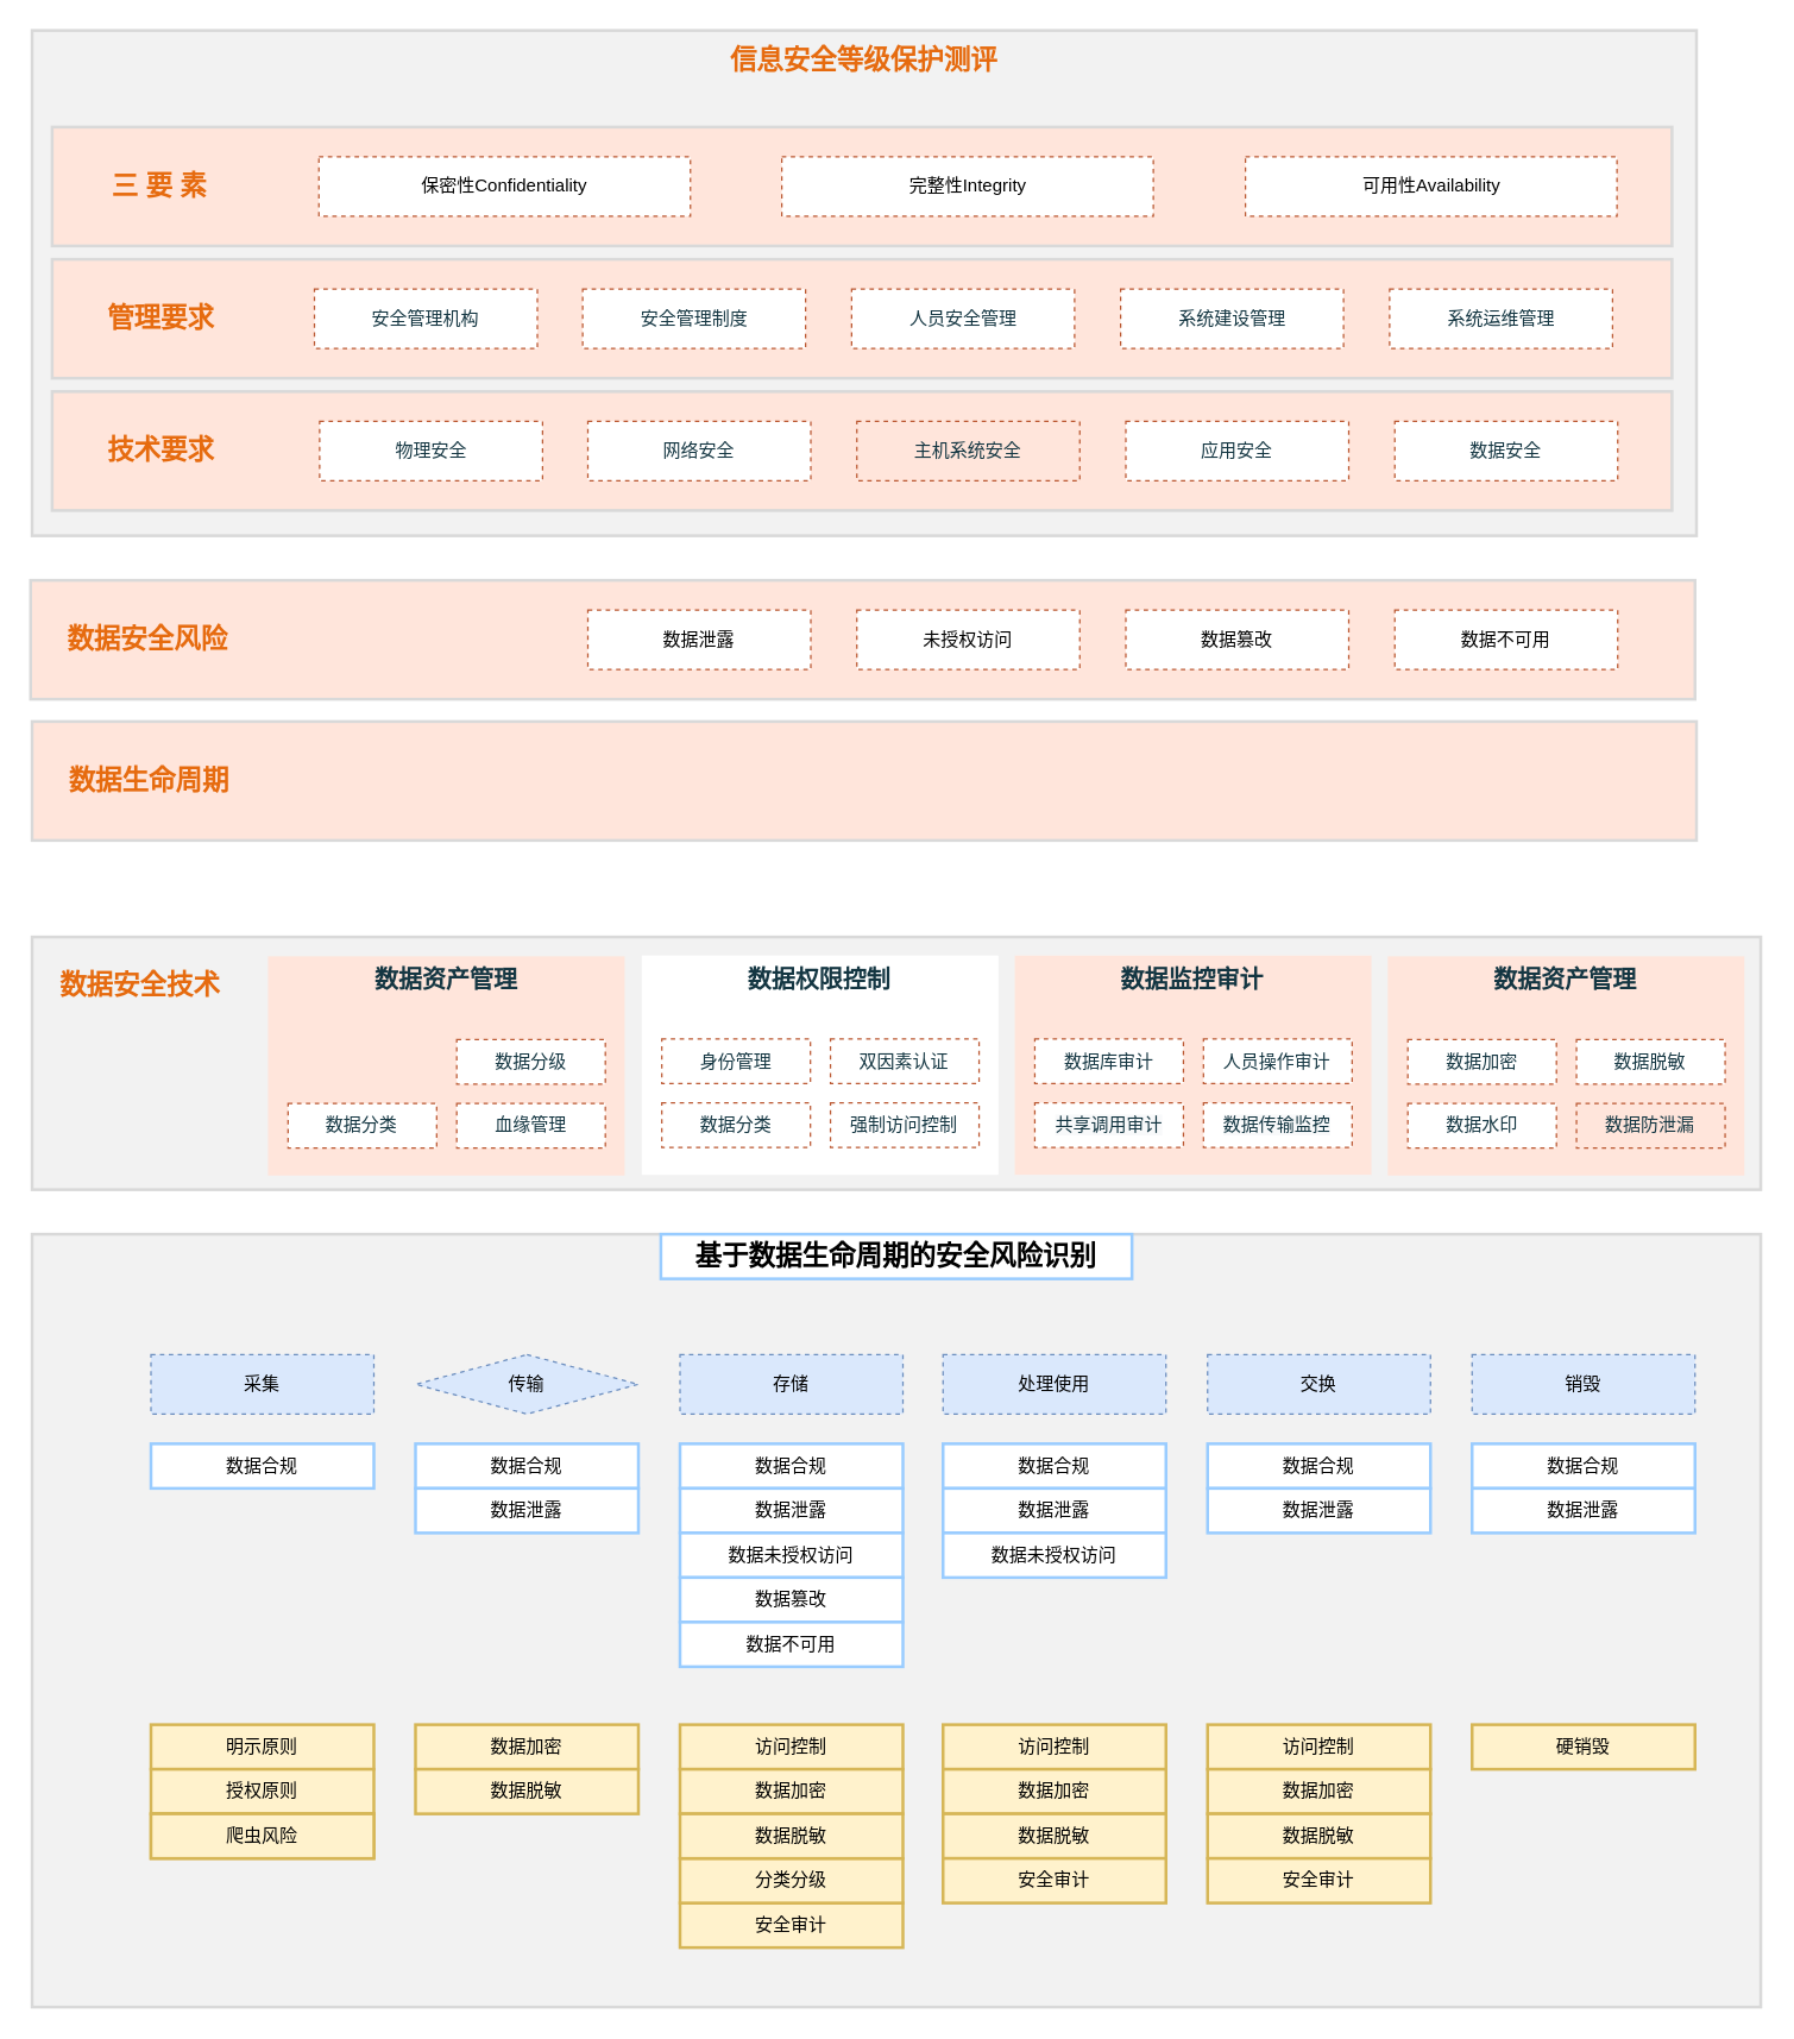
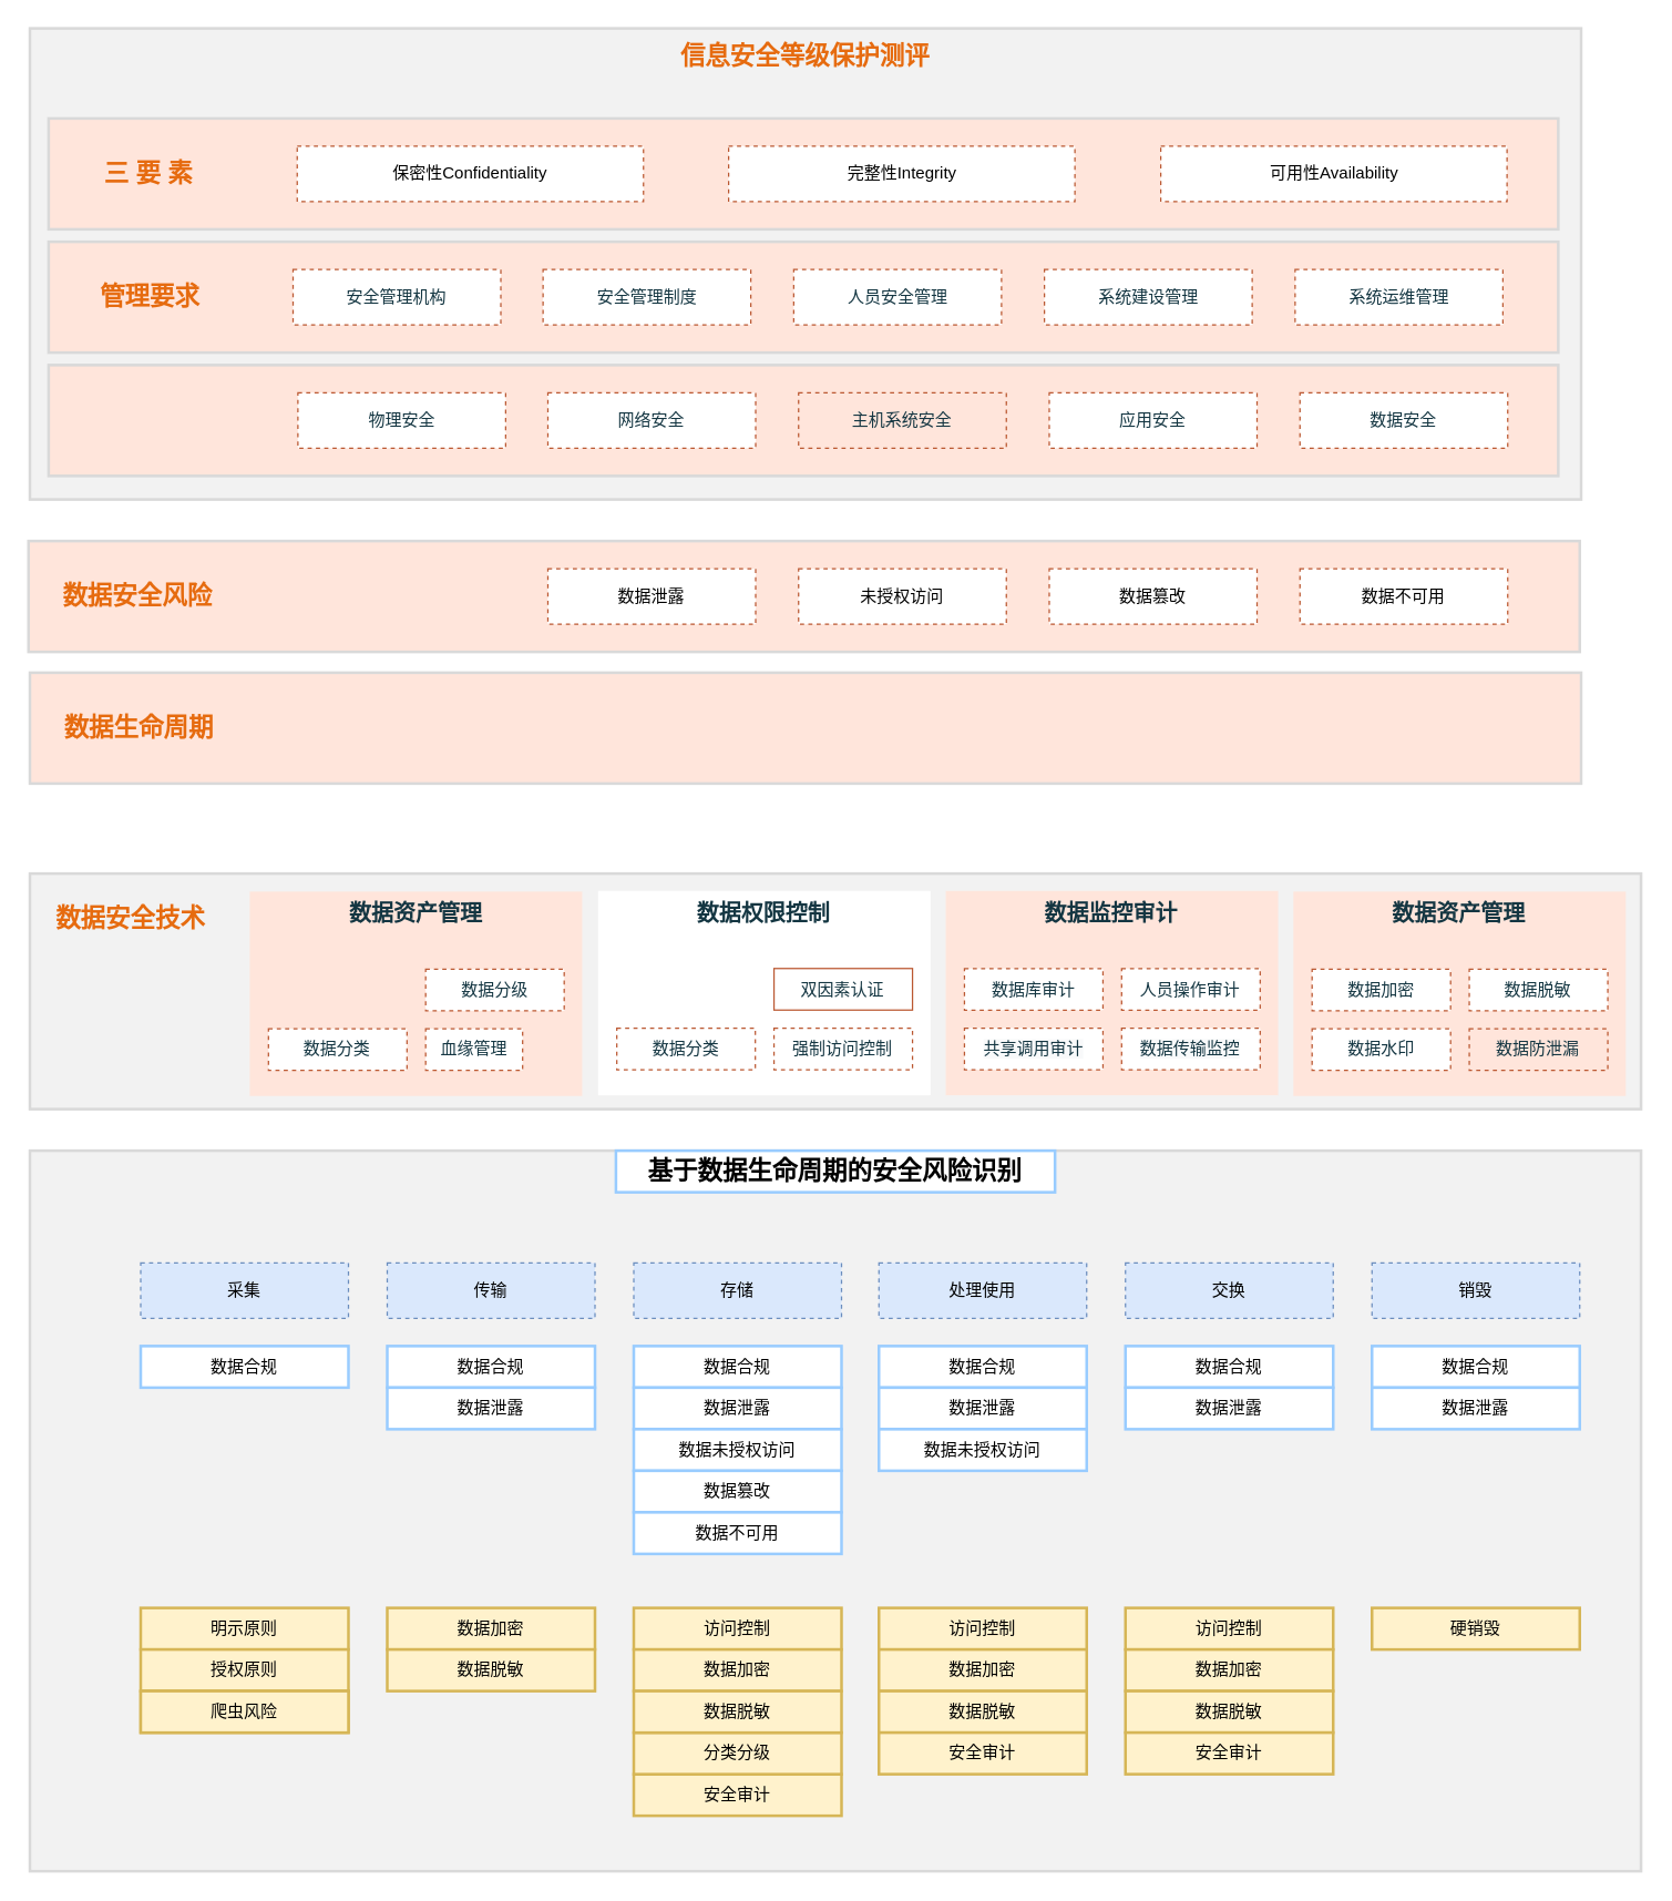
- <mxCell id="7" value="技术要求" style="whiteSpace=wrap;html=1;fillColor=none;strokeColor=none;fontSize=18;fontStyle=1;fontColor=#E66B0F;" vertex="1" parent="1"><mxGeometry x="47.5" y="283" width="120" height="40" as="geometry" /></mxCell>
- <mxCell id="48" value="身份管理" style="whiteSpace=wrap;html=1;fillColor=#FFFFFF;strokeColor=#BB5933;fontColor=#143642;dashed=1;" vertex="1" parent="46"><mxGeometry x="13.5" y="56" width="100" height="30" as="geometry" /></mxCell>
- <mxCell id="50" value="双因素认证" style="whiteSpace=wrap;html=1;fillColor=#FFFFFF;strokeColor=#BB5933;fontColor=#143642;dashed=1;" vertex="1" parent="46"><mxGeometry x="127" y="56" width="100" height="30" as="geometry" /></mxCell>
+ <mxCell id="50" value="双因素认证" style="whiteSpace=wrap;html=1;fillColor=#FFFFFF;strokeColor=#BB5933;fontColor=#143642;dashed=0;" vertex="1" parent="46"><mxGeometry x="127" y="56" width="100" height="30" as="geometry" /></mxCell>
- <mxCell id="45" value="血缘管理" style="whiteSpace=wrap;html=1;fillColor=#FFFFFF;strokeColor=#BB5933;fontColor=#143642;dashed=1;" vertex="1" parent="41"><mxGeometry x="127" y="99" width="100" height="30" as="geometry" /></mxCell>
+ <mxCell id="45" value="血缘管理" style="whiteSpace=wrap;html=1;fillColor=#FFFFFF;strokeColor=#BB5933;fontColor=#143642;dashed=1;" vertex="1" parent="41"><mxGeometry x="127" y="99" width="70" height="30" as="geometry" /></mxCell>
- <mxCell id="15" value="传输" style="rhombus;whiteSpace=wrap;html=1;strokeColor=#6c8ebf;dashed=1;fillColor=#dae8fc;" vertex="1" parent="1"><mxGeometry x="279" y="911" width="150" height="40" as="geometry" /></mxCell>
+ <mxCell id="15" value="传输" style="whiteSpace=wrap;html=1;strokeColor=#6c8ebf;dashed=1;fillColor=#dae8fc;" vertex="1" parent="1"><mxGeometry x="279" y="911" width="150" height="40" as="geometry" /></mxCell>
